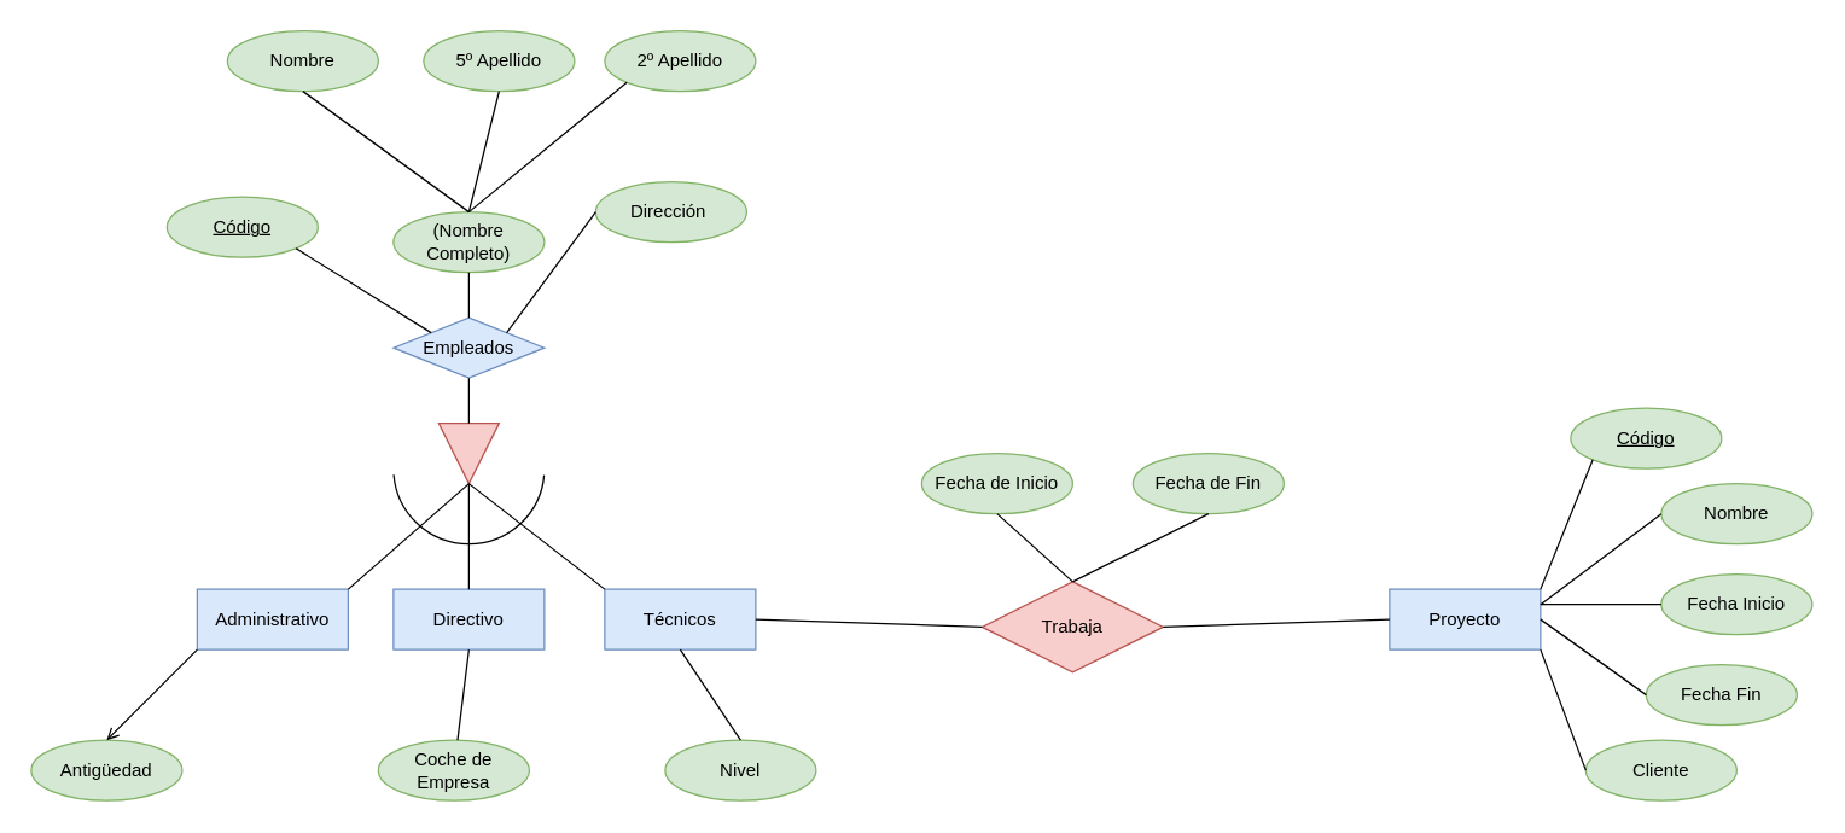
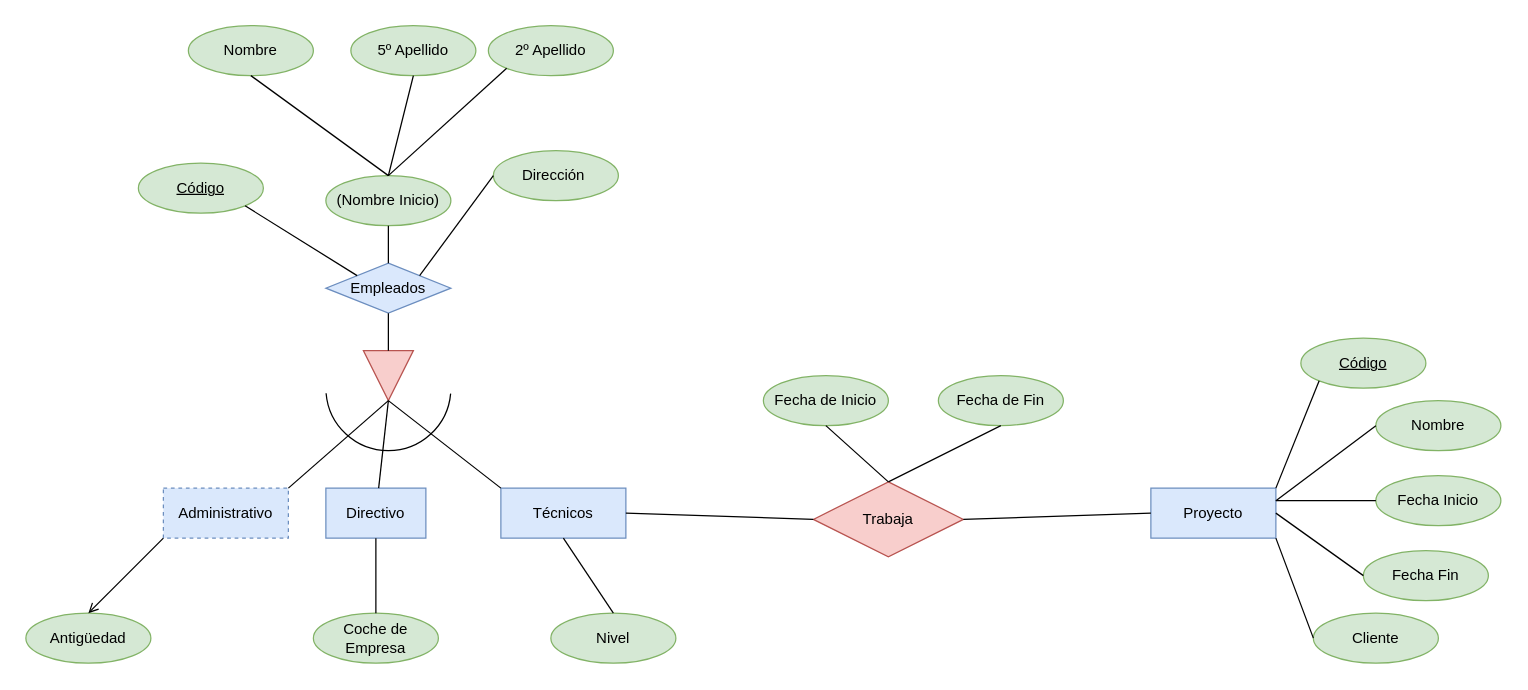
- <mxCell id="16" value="2º Apellido" style="ellipse;whiteSpace=wrap;html=1;align=center;fillColor=#d5e8d4;strokeColor=#82b366;" vertex="1" parent="1"><mxGeometry x="400" y="20" width="100" height="40" as="geometry" /></mxCell>
+ <mxCell id="16" value="2º Apellido" style="ellipse;whiteSpace=wrap;html=1;align=center;fillColor=#d5e8d4;strokeColor=#82b366;" vertex="1" parent="1"><mxGeometry x="390" y="20" width="100" height="40" as="geometry" /></mxCell>
- <mxCell id="13" value="(Nombre Completo)" style="ellipse;whiteSpace=wrap;html=1;align=center;fillColor=#d5e8d4;strokeColor=#82b366;" vertex="1" parent="1"><mxGeometry x="260" y="140" width="100" height="40" as="geometry" /></mxCell>
+ <mxCell id="13" value="(Nombre Inicio)" style="ellipse;whiteSpace=wrap;html=1;align=center;fillColor=#d5e8d4;strokeColor=#82b366;" vertex="1" parent="1"><mxGeometry x="260" y="140" width="100" height="40" as="geometry" /></mxCell>
- <mxCell id="3" value="Administrativo" style="whiteSpace=wrap;html=1;align=center;fillColor=#dae8fc;strokeColor=#6c8ebf;" vertex="1" parent="1"><mxGeometry x="130" y="390" width="100" height="40" as="geometry" /></mxCell>
+ <mxCell id="3" value="Administrativo" style="whiteSpace=wrap;html=1;align=center;fillColor=#dae8fc;strokeColor=#6c8ebf;dashed=1;" vertex="1" parent="1"><mxGeometry x="130" y="390" width="100" height="40" as="geometry" /></mxCell>
- <mxCell id="4" value="Directivo" style="whiteSpace=wrap;html=1;align=center;fillColor=#dae8fc;strokeColor=#6c8ebf;" vertex="1" parent="1"><mxGeometry x="260" y="390" width="100" height="40" as="geometry" /></mxCell>
+ <mxCell id="4" value="Directivo" style="whiteSpace=wrap;html=1;align=center;fillColor=#dae8fc;strokeColor=#6c8ebf;" vertex="1" parent="1"><mxGeometry x="260" y="390" width="80" height="40" as="geometry" /></mxCell>
